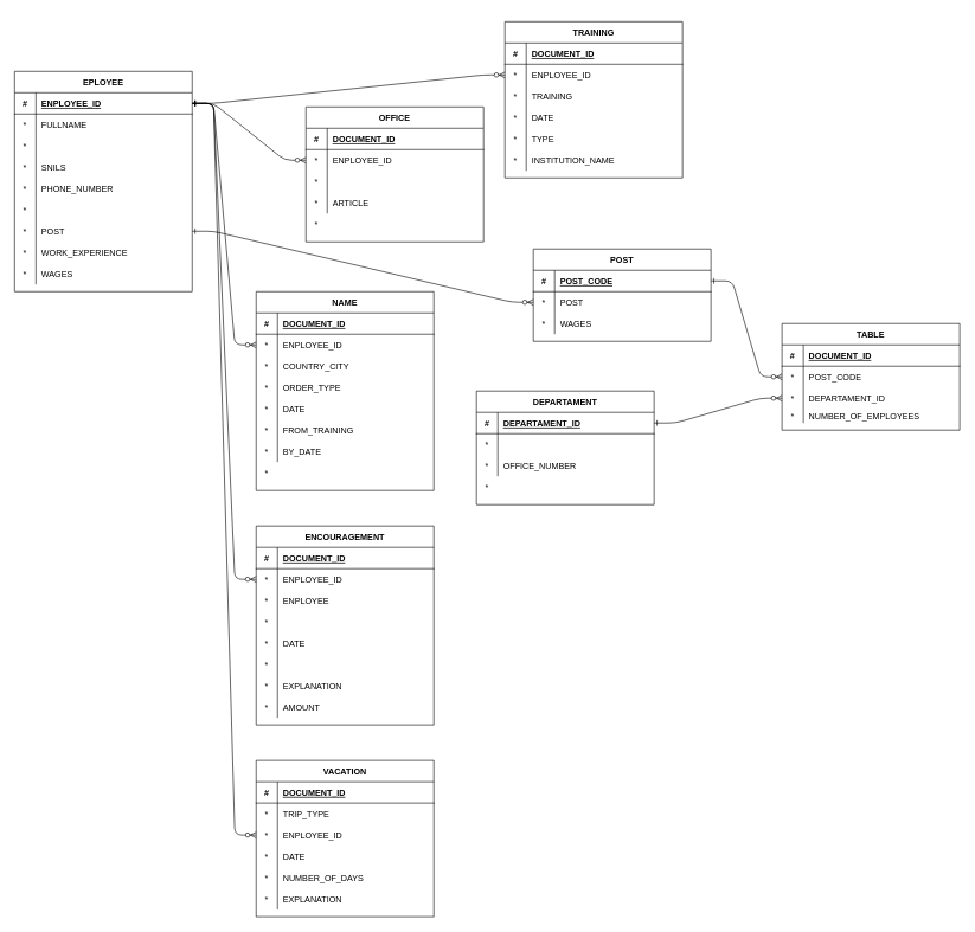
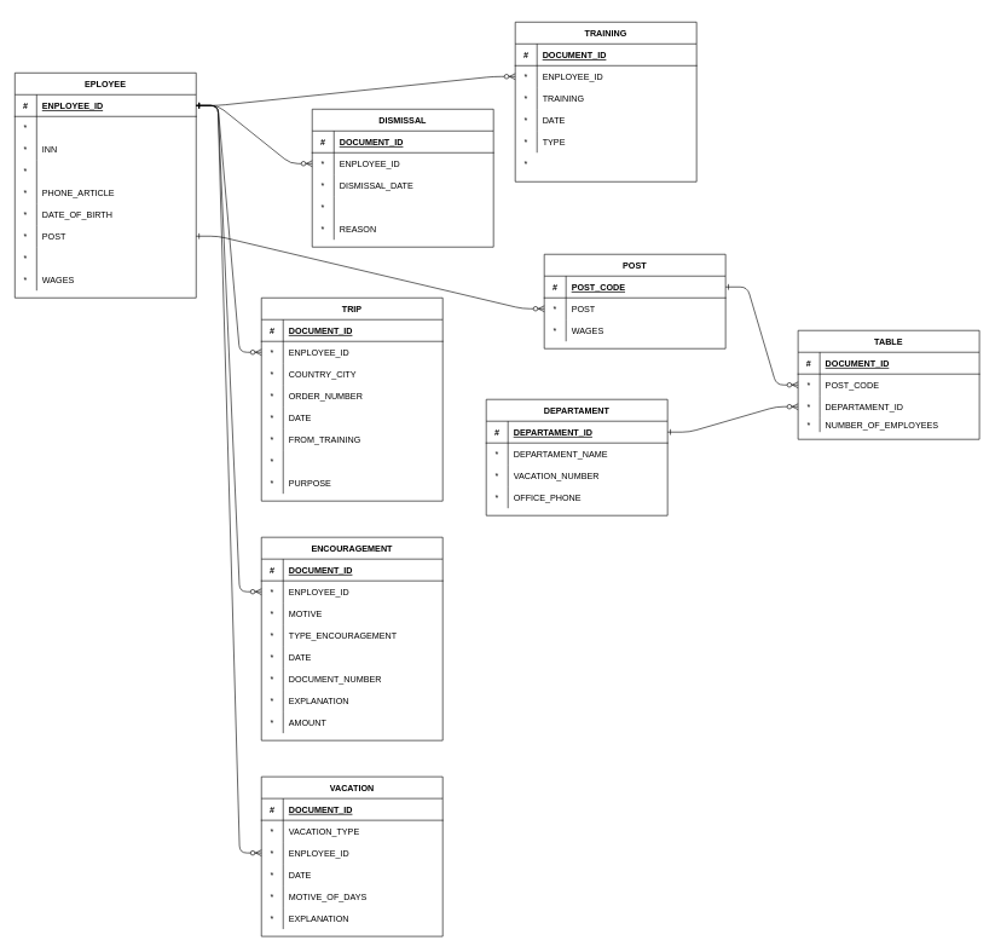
- <mxCell id="4" value="OFFICE" style="shape=table;startSize=30;container=1;collapsible=1;childLayout=tableLayout;fixedRows=1;rowLines=0;fontStyle=1;align=center;resizeLast=1;" parent="1" vertex="1"><mxGeometry x="430" y="150" width="250" height="190" as="geometry" /></mxCell>
+ <mxCell id="4" value="DISMISSAL" style="shape=table;startSize=30;container=1;collapsible=1;childLayout=tableLayout;fixedRows=1;rowLines=0;fontStyle=1;align=center;resizeLast=1;" parent="1" vertex="1"><mxGeometry x="430" y="150" width="250" height="190" as="geometry" /></mxCell>
- <mxCell id="45" value="FULLNAME" style="shape=partialRectangle;overflow=hidden;connectable=0;fillColor=none;top=0;left=0;bottom=0;right=0;align=left;spacingLeft=6;" parent="43" vertex="1"><mxGeometry x="30" width="220" height="30" as="geometry"><mxRectangle width="220" height="30" as="alternateBounds" /></mxGeometry></mxCell>
+ <mxCell id="48" value="INN" style="shape=partialRectangle;overflow=hidden;connectable=0;fillColor=none;top=0;left=0;bottom=0;right=0;align=left;spacingLeft=6;" vertex="1" parent="46"><mxGeometry x="30" width="220" height="30" as="geometry"><mxRectangle width="220" height="30" as="alternateBounds" /></mxGeometry></mxCell>
- <mxCell id="38" value="INSTITUTION_NAME" style="shape=partialRectangle;overflow=hidden;connectable=0;fillColor=none;top=0;left=0;bottom=0;right=0;align=left;spacingLeft=6;" vertex="1" parent="36"><mxGeometry x="30" width="220" height="30" as="geometry"><mxRectangle width="220" height="30" as="alternateBounds" /></mxGeometry></mxCell>
- <mxCell id="51" value="SNILS" style="shape=partialRectangle;overflow=hidden;connectable=0;fillColor=none;top=0;left=0;bottom=0;right=0;align=left;spacingLeft=6;" vertex="1" parent="49"><mxGeometry x="30" width="220" height="30" as="geometry"><mxRectangle width="220" height="30" as="alternateBounds" /></mxGeometry></mxCell>
+ <mxCell id="13" value="DISMISSAL_DATE" style="shape=partialRectangle;overflow=hidden;connectable=0;fillColor=none;top=0;left=0;bottom=0;right=0;align=left;spacingLeft=6;" parent="11" vertex="1"><mxGeometry x="30" width="220" height="30" as="geometry"><mxRectangle width="220" height="30" as="alternateBounds" /></mxGeometry></mxCell>
- <mxCell id="54" value="PHONE_NUMBER" style="shape=partialRectangle;overflow=hidden;connectable=0;fillColor=none;top=0;left=0;bottom=0;right=0;align=left;spacingLeft=6;" vertex="1" parent="52"><mxGeometry x="30" width="220" height="30" as="geometry"><mxRectangle width="220" height="30" as="alternateBounds" /></mxGeometry></mxCell>
+ <mxCell id="54" value="PHONE_ARTICLE" style="shape=partialRectangle;overflow=hidden;connectable=0;fillColor=none;top=0;left=0;bottom=0;right=0;align=left;spacingLeft=6;" vertex="1" parent="52"><mxGeometry x="30" width="220" height="30" as="geometry"><mxRectangle width="220" height="30" as="alternateBounds" /></mxGeometry></mxCell>
- <mxCell id="16" value="ARTICLE" style="shape=partialRectangle;overflow=hidden;connectable=0;fillColor=none;top=0;left=0;bottom=0;right=0;align=left;spacingLeft=6;" vertex="1" parent="14"><mxGeometry x="30" width="220" height="30" as="geometry"><mxRectangle width="220" height="30" as="alternateBounds" /></mxGeometry></mxCell>
+ <mxCell id="57" value="DATE_OF_BIRTH" style="shape=partialRectangle;overflow=hidden;connectable=0;fillColor=none;top=0;left=0;bottom=0;right=0;align=left;spacingLeft=6;" vertex="1" parent="55"><mxGeometry x="30" width="220" height="30" as="geometry"><mxRectangle width="220" height="30" as="alternateBounds" /></mxGeometry></mxCell>
+ <mxCell id="19" value="REASON" style="shape=partialRectangle;overflow=hidden;connectable=0;fillColor=none;top=0;left=0;bottom=0;right=0;align=left;spacingLeft=6;" vertex="1" parent="17"><mxGeometry x="30" width="220" height="30" as="geometry"><mxRectangle width="220" height="30" as="alternateBounds" /></mxGeometry></mxCell>
- <mxCell id="63" value="WORK_EXPERIENCE" style="shape=partialRectangle;overflow=hidden;connectable=0;fillColor=none;top=0;left=0;bottom=0;right=0;align=left;spacingLeft=6;" vertex="1" parent="61"><mxGeometry x="30" width="220" height="30" as="geometry"><mxRectangle width="220" height="30" as="alternateBounds" /></mxGeometry></mxCell>
- <mxCell id="128" value="NAME" style="shape=table;startSize=30;container=1;collapsible=1;childLayout=tableLayout;fixedRows=1;rowLines=0;fontStyle=1;align=center;resizeLast=1;" vertex="1" parent="1"><mxGeometry x="360" y="410" width="250" height="280" as="geometry" /></mxCell>
+ <mxCell id="128" value="TRIP" style="shape=table;startSize=30;container=1;collapsible=1;childLayout=tableLayout;fixedRows=1;rowLines=0;fontStyle=1;align=center;resizeLast=1;" vertex="1" parent="1"><mxGeometry x="360" y="410" width="250" height="280" as="geometry" /></mxCell>
- <mxCell id="140" value="ORDER_TYPE" style="shape=partialRectangle;overflow=hidden;connectable=0;fillColor=none;top=0;left=0;bottom=0;right=0;align=left;spacingLeft=6;" vertex="1" parent="138"><mxGeometry x="30" width="220" height="30" as="geometry"><mxRectangle width="220" height="30" as="alternateBounds" /></mxGeometry></mxCell>
+ <mxCell id="140" value="ORDER_NUMBER" style="shape=partialRectangle;overflow=hidden;connectable=0;fillColor=none;top=0;left=0;bottom=0;right=0;align=left;spacingLeft=6;" vertex="1" parent="138"><mxGeometry x="30" width="220" height="30" as="geometry"><mxRectangle width="220" height="30" as="alternateBounds" /></mxGeometry></mxCell>
+ <mxCell id="96" value="DEPARTAMENT_NAME" style="shape=partialRectangle;overflow=hidden;connectable=0;fillColor=none;top=0;left=0;bottom=0;right=0;align=left;spacingLeft=6;" vertex="1" parent="94"><mxGeometry x="30" width="220" height="30" as="geometry"><mxRectangle width="220" height="30" as="alternateBounds" /></mxGeometry></mxCell>
- <mxCell id="149" value="BY_DATE" style="shape=partialRectangle;overflow=hidden;connectable=0;fillColor=none;top=0;left=0;bottom=0;right=0;align=left;spacingLeft=6;" vertex="1" parent="147"><mxGeometry x="30" width="220" height="30" as="geometry"><mxRectangle width="220" height="30" as="alternateBounds" /></mxGeometry></mxCell>
- <mxCell id="99" value="OFFICE_NUMBER" style="shape=partialRectangle;overflow=hidden;connectable=0;fillColor=none;top=0;left=0;bottom=0;right=0;align=left;spacingLeft=6;" vertex="1" parent="97"><mxGeometry x="30" width="220" height="30" as="geometry"><mxRectangle width="220" height="30" as="alternateBounds" /></mxGeometry></mxCell>
+ <mxCell id="99" value="VACATION_NUMBER" style="shape=partialRectangle;overflow=hidden;connectable=0;fillColor=none;top=0;left=0;bottom=0;right=0;align=left;spacingLeft=6;" vertex="1" parent="97"><mxGeometry x="30" width="220" height="30" as="geometry"><mxRectangle width="220" height="30" as="alternateBounds" /></mxGeometry></mxCell>
+ <mxCell id="152" value="PURPOSE" style="shape=partialRectangle;overflow=hidden;connectable=0;fillColor=none;top=0;left=0;bottom=0;right=0;align=left;spacingLeft=6;" vertex="1" parent="150"><mxGeometry x="30" width="220" height="30" as="geometry"><mxRectangle width="220" height="30" as="alternateBounds" /></mxGeometry></mxCell>
+ <mxCell id="102" value="OFFICE_PHONE" style="shape=partialRectangle;overflow=hidden;connectable=0;fillColor=none;top=0;left=0;bottom=0;right=0;align=left;spacingLeft=6;" vertex="1" parent="100"><mxGeometry x="30" width="220" height="30" as="geometry"><mxRectangle width="220" height="30" as="alternateBounds" /></mxGeometry></mxCell>
- <mxCell id="112" value="ENPLOYEE" style="shape=partialRectangle;overflow=hidden;connectable=0;fillColor=none;top=0;left=0;bottom=0;right=0;align=left;spacingLeft=6;" vertex="1" parent="110"><mxGeometry x="30" width="220" height="30" as="geometry"><mxRectangle width="220" height="30" as="alternateBounds" /></mxGeometry></mxCell>
+ <mxCell id="112" value="MOTIVE" style="shape=partialRectangle;overflow=hidden;connectable=0;fillColor=none;top=0;left=0;bottom=0;right=0;align=left;spacingLeft=6;" vertex="1" parent="110"><mxGeometry x="30" width="220" height="30" as="geometry"><mxRectangle width="220" height="30" as="alternateBounds" /></mxGeometry></mxCell>
+ <mxCell id="115" value="TYPE_ENCOURAGEMENT" style="shape=partialRectangle;overflow=hidden;connectable=0;fillColor=none;top=0;left=0;bottom=0;right=0;align=left;spacingLeft=6;" vertex="1" parent="113"><mxGeometry x="30" width="220" height="30" as="geometry"><mxRectangle width="220" height="30" as="alternateBounds" /></mxGeometry></mxCell>
+ <mxCell id="121" value="DOCUMENT_NUMBER" style="shape=partialRectangle;overflow=hidden;connectable=0;fillColor=none;top=0;left=0;bottom=0;right=0;align=left;spacingLeft=6;" vertex="1" parent="119"><mxGeometry x="30" width="220" height="30" as="geometry"><mxRectangle width="220" height="30" as="alternateBounds" /></mxGeometry></mxCell>
- <mxCell id="159" value="TRIP_TYPE" style="shape=partialRectangle;overflow=hidden;connectable=0;fillColor=none;top=0;left=0;bottom=0;right=0;align=left;spacingLeft=6;" vertex="1" parent="157"><mxGeometry x="30" width="220" height="30" as="geometry"><mxRectangle width="220" height="30" as="alternateBounds" /></mxGeometry></mxCell>
+ <mxCell id="159" value="VACATION_TYPE" style="shape=partialRectangle;overflow=hidden;connectable=0;fillColor=none;top=0;left=0;bottom=0;right=0;align=left;spacingLeft=6;" vertex="1" parent="157"><mxGeometry x="30" width="220" height="30" as="geometry"><mxRectangle width="220" height="30" as="alternateBounds" /></mxGeometry></mxCell>
- <mxCell id="168" value="NUMBER_OF_DAYS" style="shape=partialRectangle;overflow=hidden;connectable=0;fillColor=none;top=0;left=0;bottom=0;right=0;align=left;spacingLeft=6;" vertex="1" parent="166"><mxGeometry x="30" width="220" height="30" as="geometry"><mxRectangle width="220" height="30" as="alternateBounds" /></mxGeometry></mxCell>
+ <mxCell id="168" value="MOTIVE_OF_DAYS" style="shape=partialRectangle;overflow=hidden;connectable=0;fillColor=none;top=0;left=0;bottom=0;right=0;align=left;spacingLeft=6;" vertex="1" parent="166"><mxGeometry x="30" width="220" height="30" as="geometry"><mxRectangle width="220" height="30" as="alternateBounds" /></mxGeometry></mxCell>
